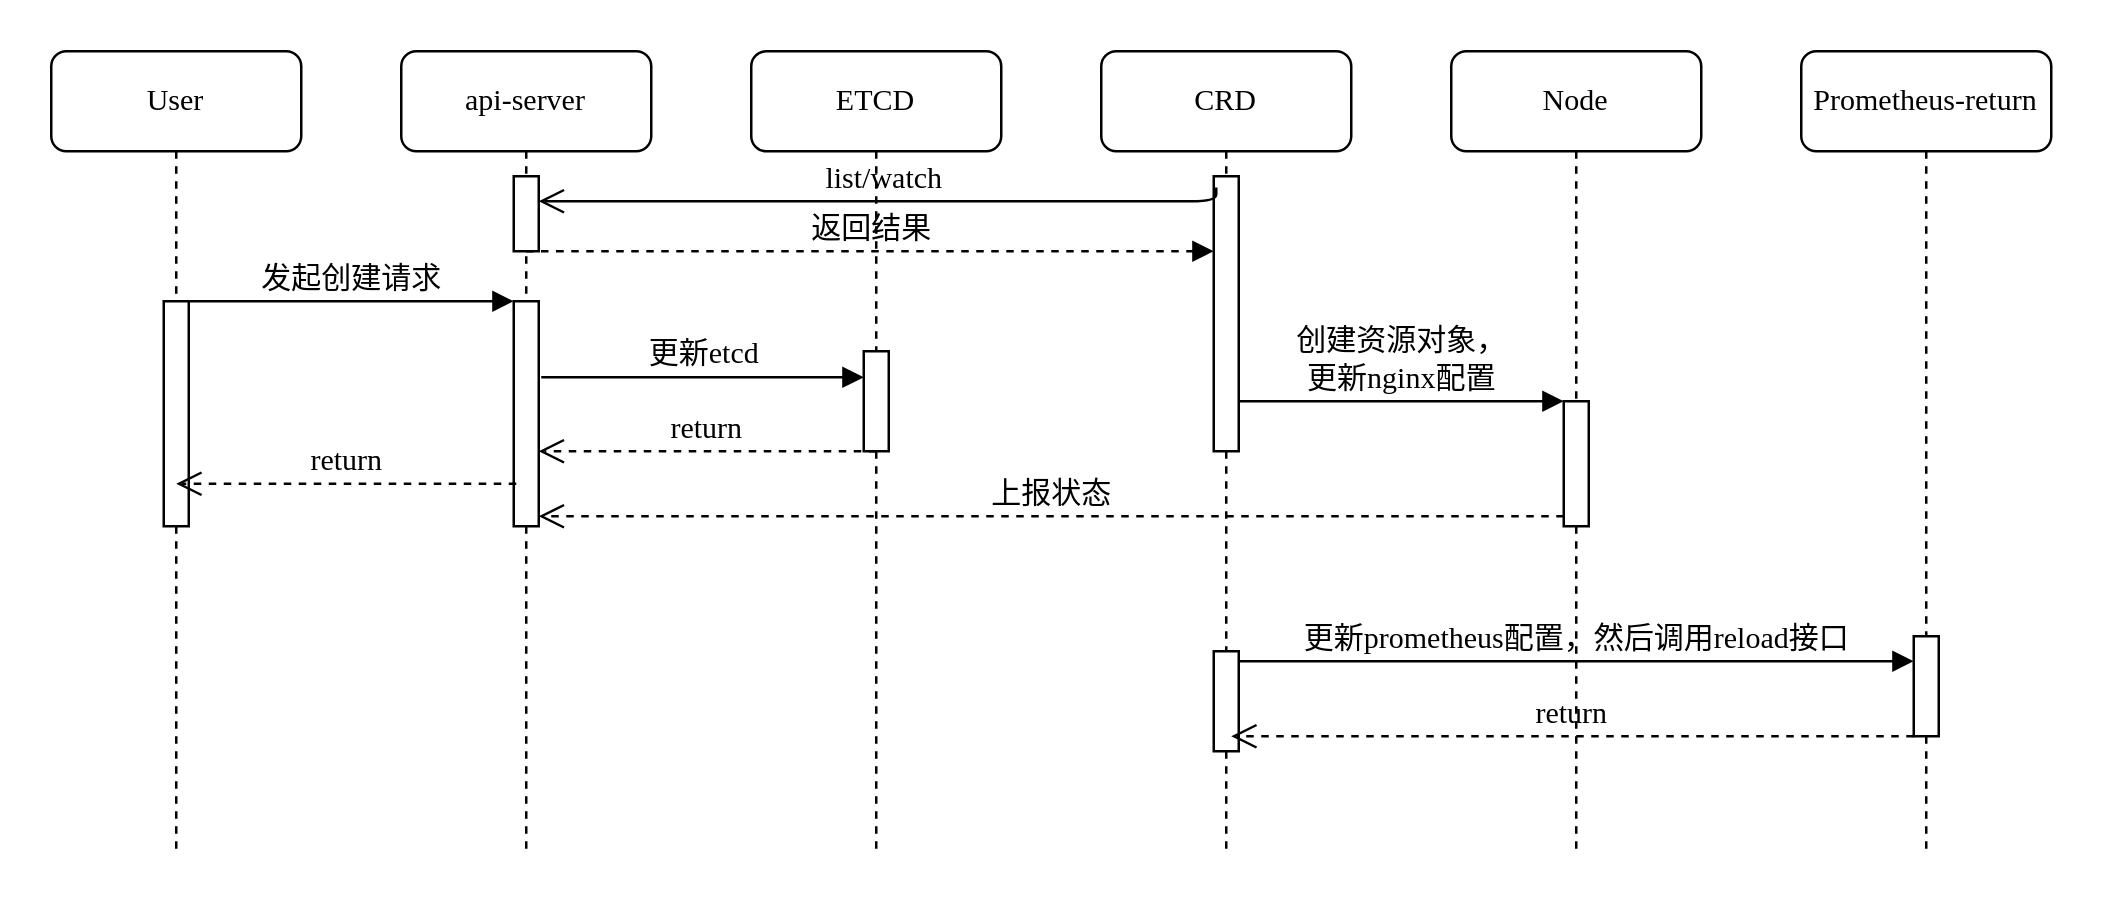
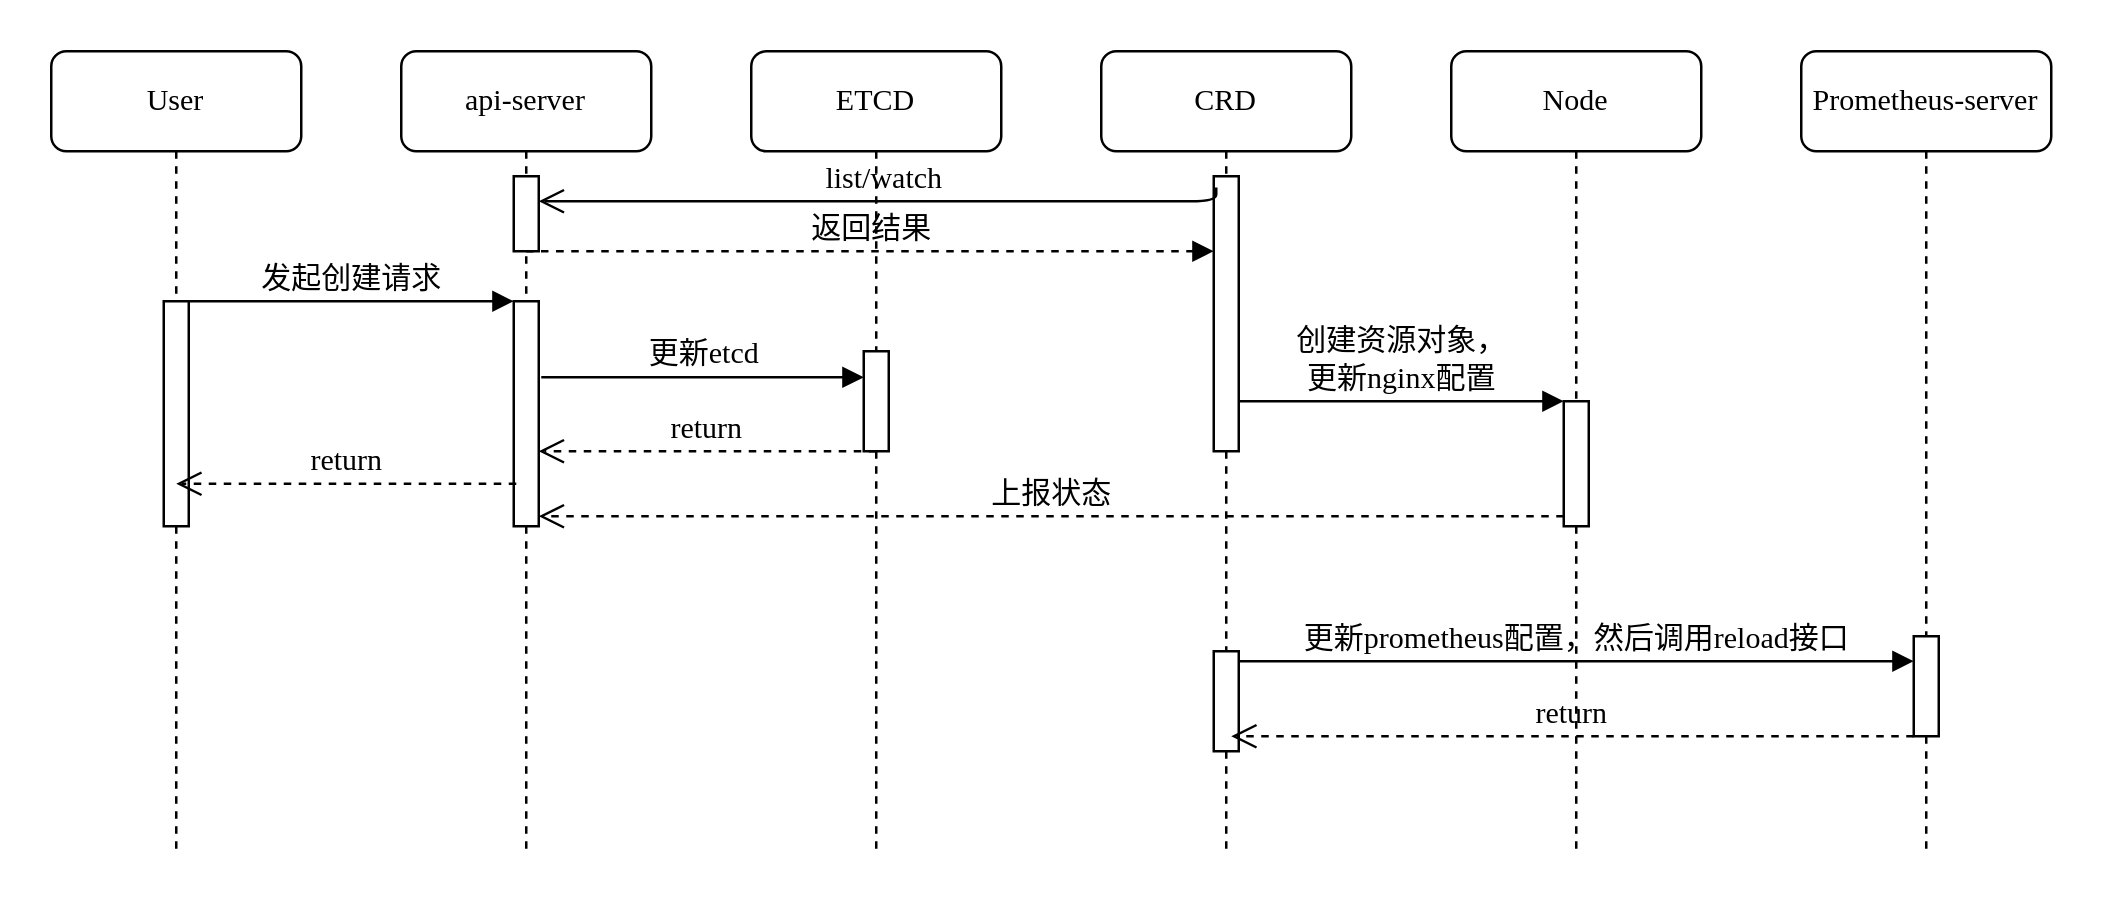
- <mxCell id="9" value="Prometheus-return" style="shape=umlLifeline;perimeter=lifelinePerimeter;whiteSpace=wrap;html=1;container=1;collapsible=0;recursiveResize=0;outlineConnect=0;rounded=1;shadow=0;comic=0;labelBackgroundColor=none;strokeWidth=1;fontFamily=Verdana;fontSize=12;align=center;" parent="1" vertex="1"><mxGeometry x="720" y="20" width="100" height="320" as="geometry" /></mxCell>
+ <mxCell id="9" value="Prometheus-server" style="shape=umlLifeline;perimeter=lifelinePerimeter;whiteSpace=wrap;html=1;container=1;collapsible=0;recursiveResize=0;outlineConnect=0;rounded=1;shadow=0;comic=0;labelBackgroundColor=none;strokeWidth=1;fontFamily=Verdana;fontSize=12;align=center;" parent="1" vertex="1"><mxGeometry x="720" y="20" width="100" height="320" as="geometry" /></mxCell>
